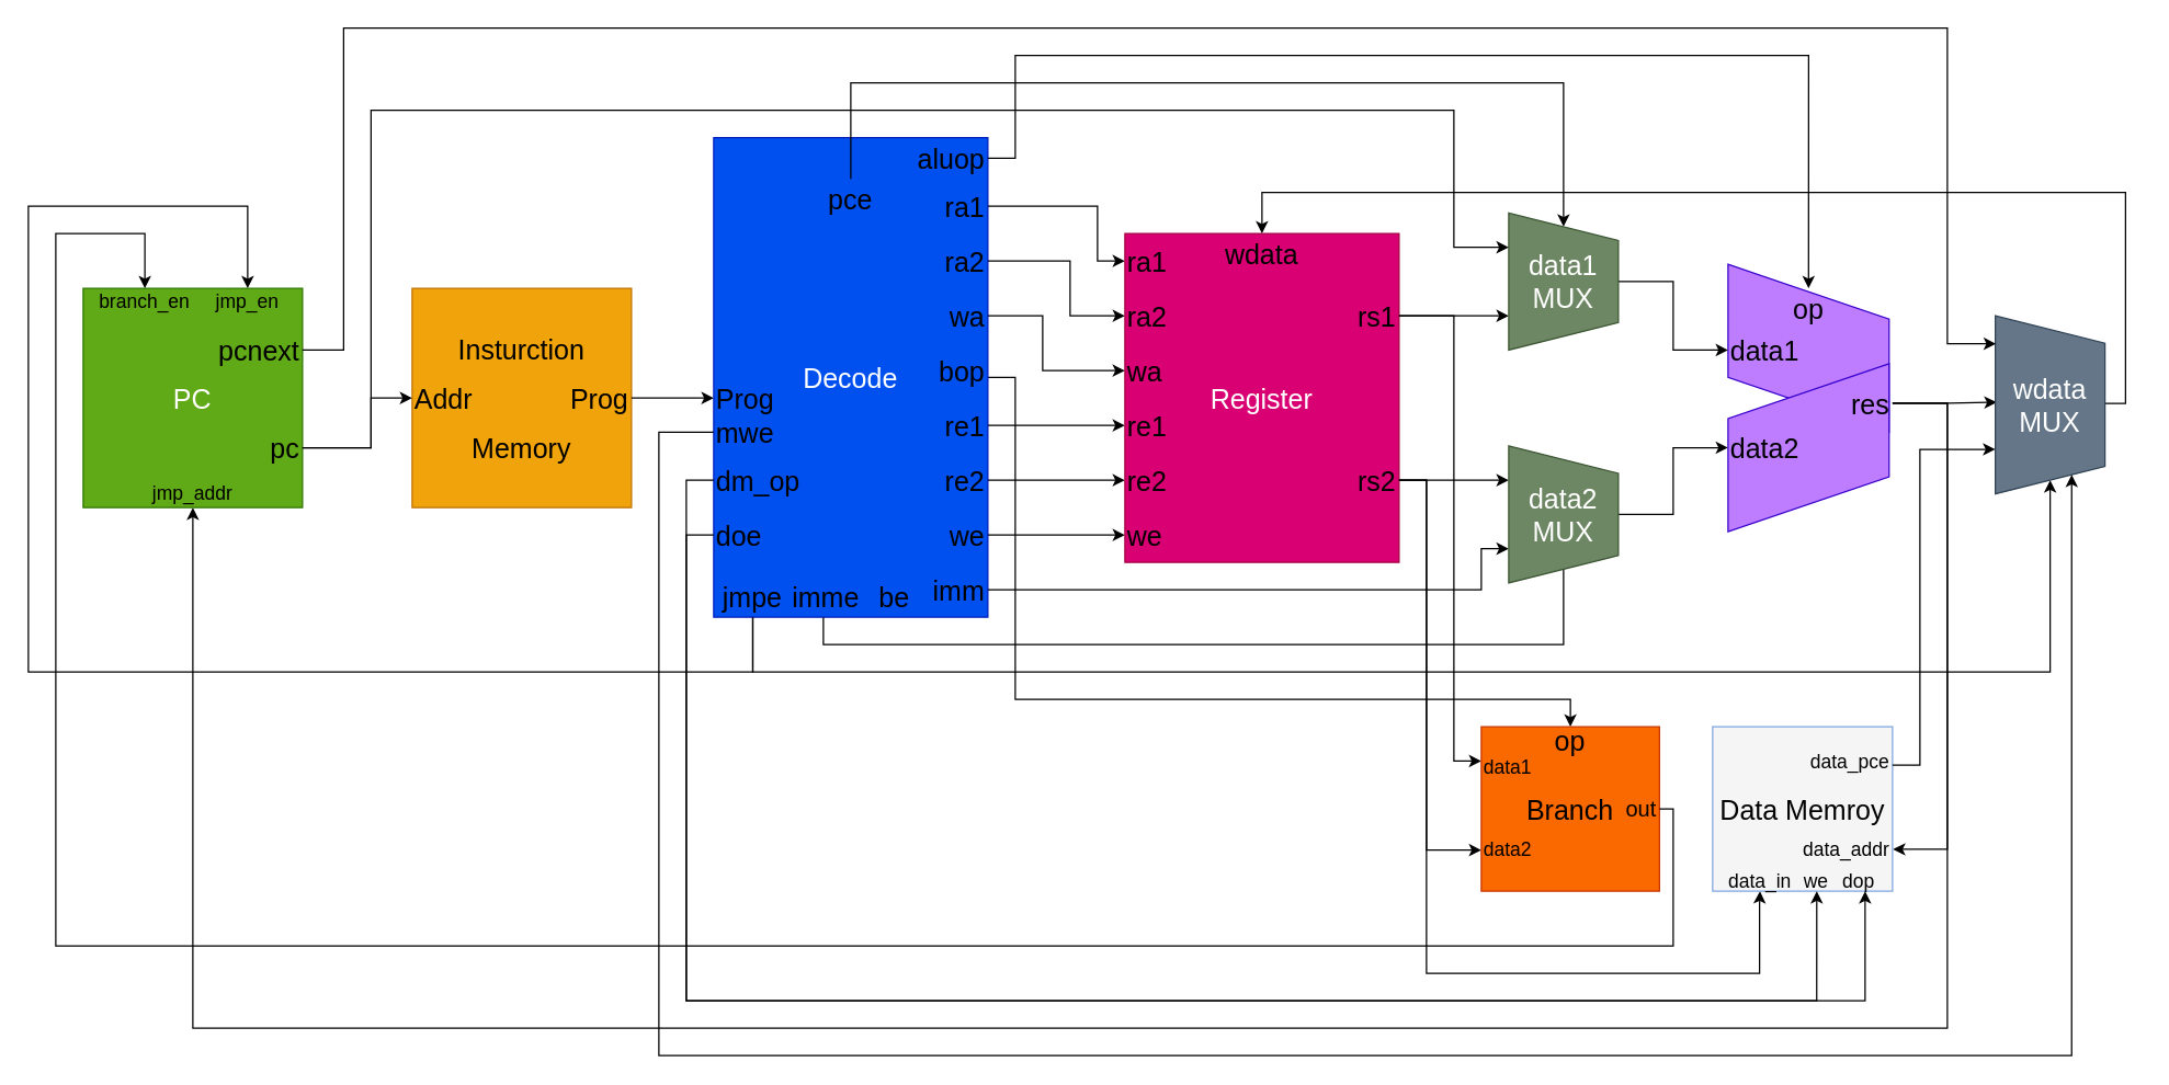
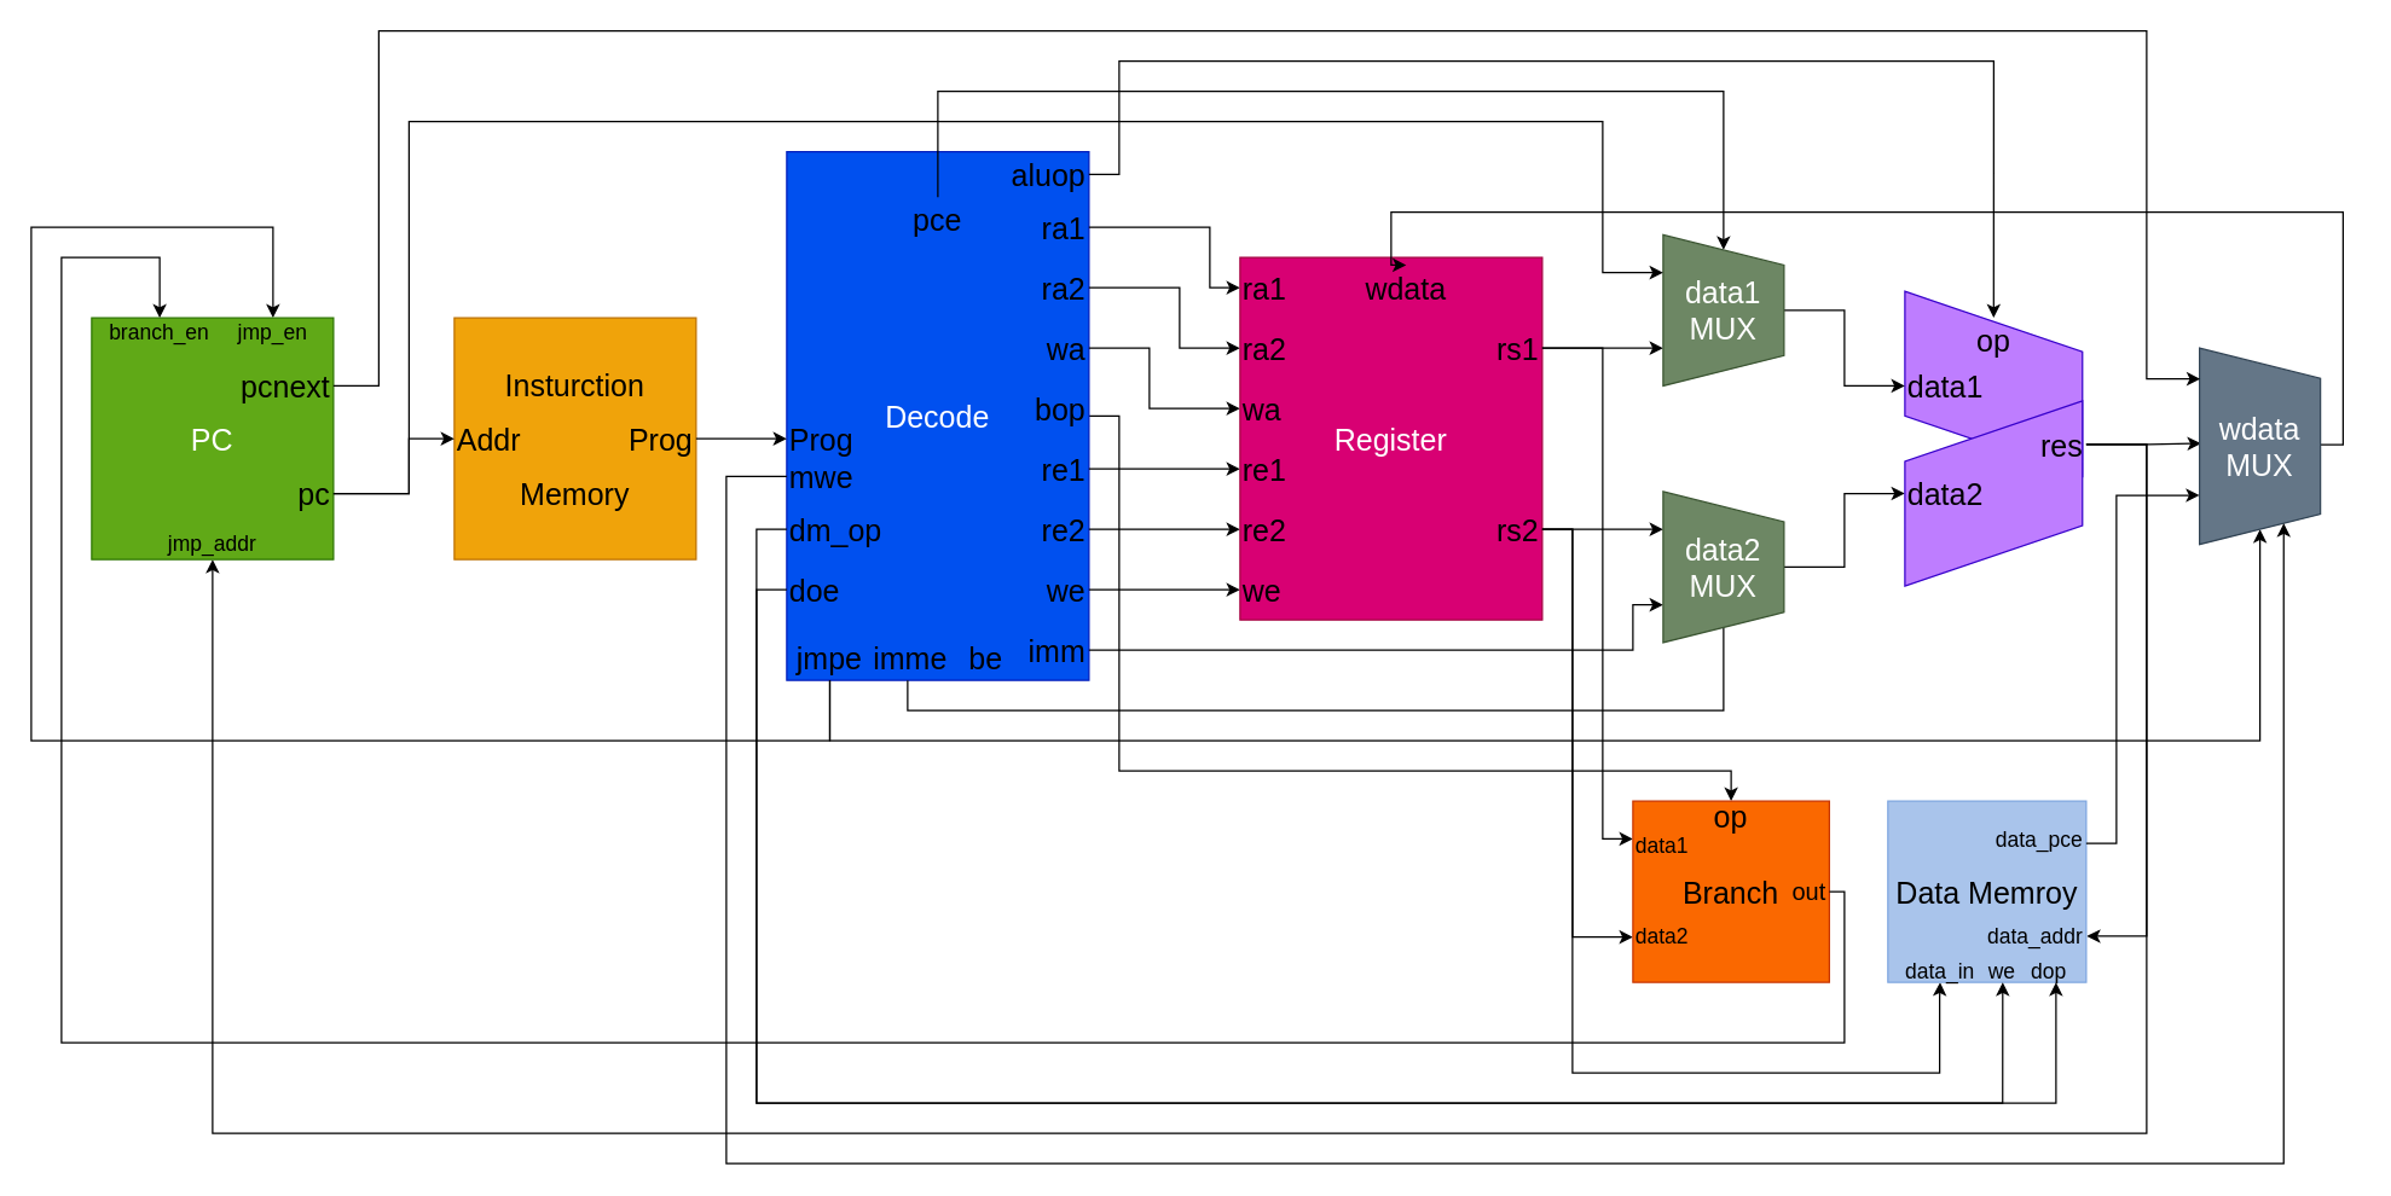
- <mxCell id="35" value="wdata" style="text;html=1;strokeColor=none;fillColor=none;align=center;verticalAlign=middle;whiteSpace=wrap;rounded=0;fontSize=20;" parent="1" vertex="1"><mxGeometry x="890" y="170" width="60" height="30" as="geometry" /></mxCell>
+ <mxCell id="35" value="wdata" style="text;html=1;strokeColor=none;fillColor=none;align=center;verticalAlign=middle;whiteSpace=wrap;rounded=0;fontSize=20;" parent="1" vertex="1"><mxGeometry x="900" y="175" width="60" height="30" as="geometry" /></mxCell>
- <mxCell id="81" value="Data Memroy" style="rounded=0;whiteSpace=wrap;html=1;fontSize=20;fillColor=#f5f5f5;fontColor=#000000;strokeColor=#7EA6E0;" vertex="1" parent="80"><mxGeometry width="131.24" height="120" as="geometry" /></mxCell>
+ <mxCell id="81" value="Data Memroy" style="rounded=0;whiteSpace=wrap;html=1;fontSize=20;fillColor=#A9C4EB;fontColor=#000000;strokeColor=#7EA6E0;" vertex="1" parent="80"><mxGeometry width="131.24" height="120" as="geometry" /></mxCell>
